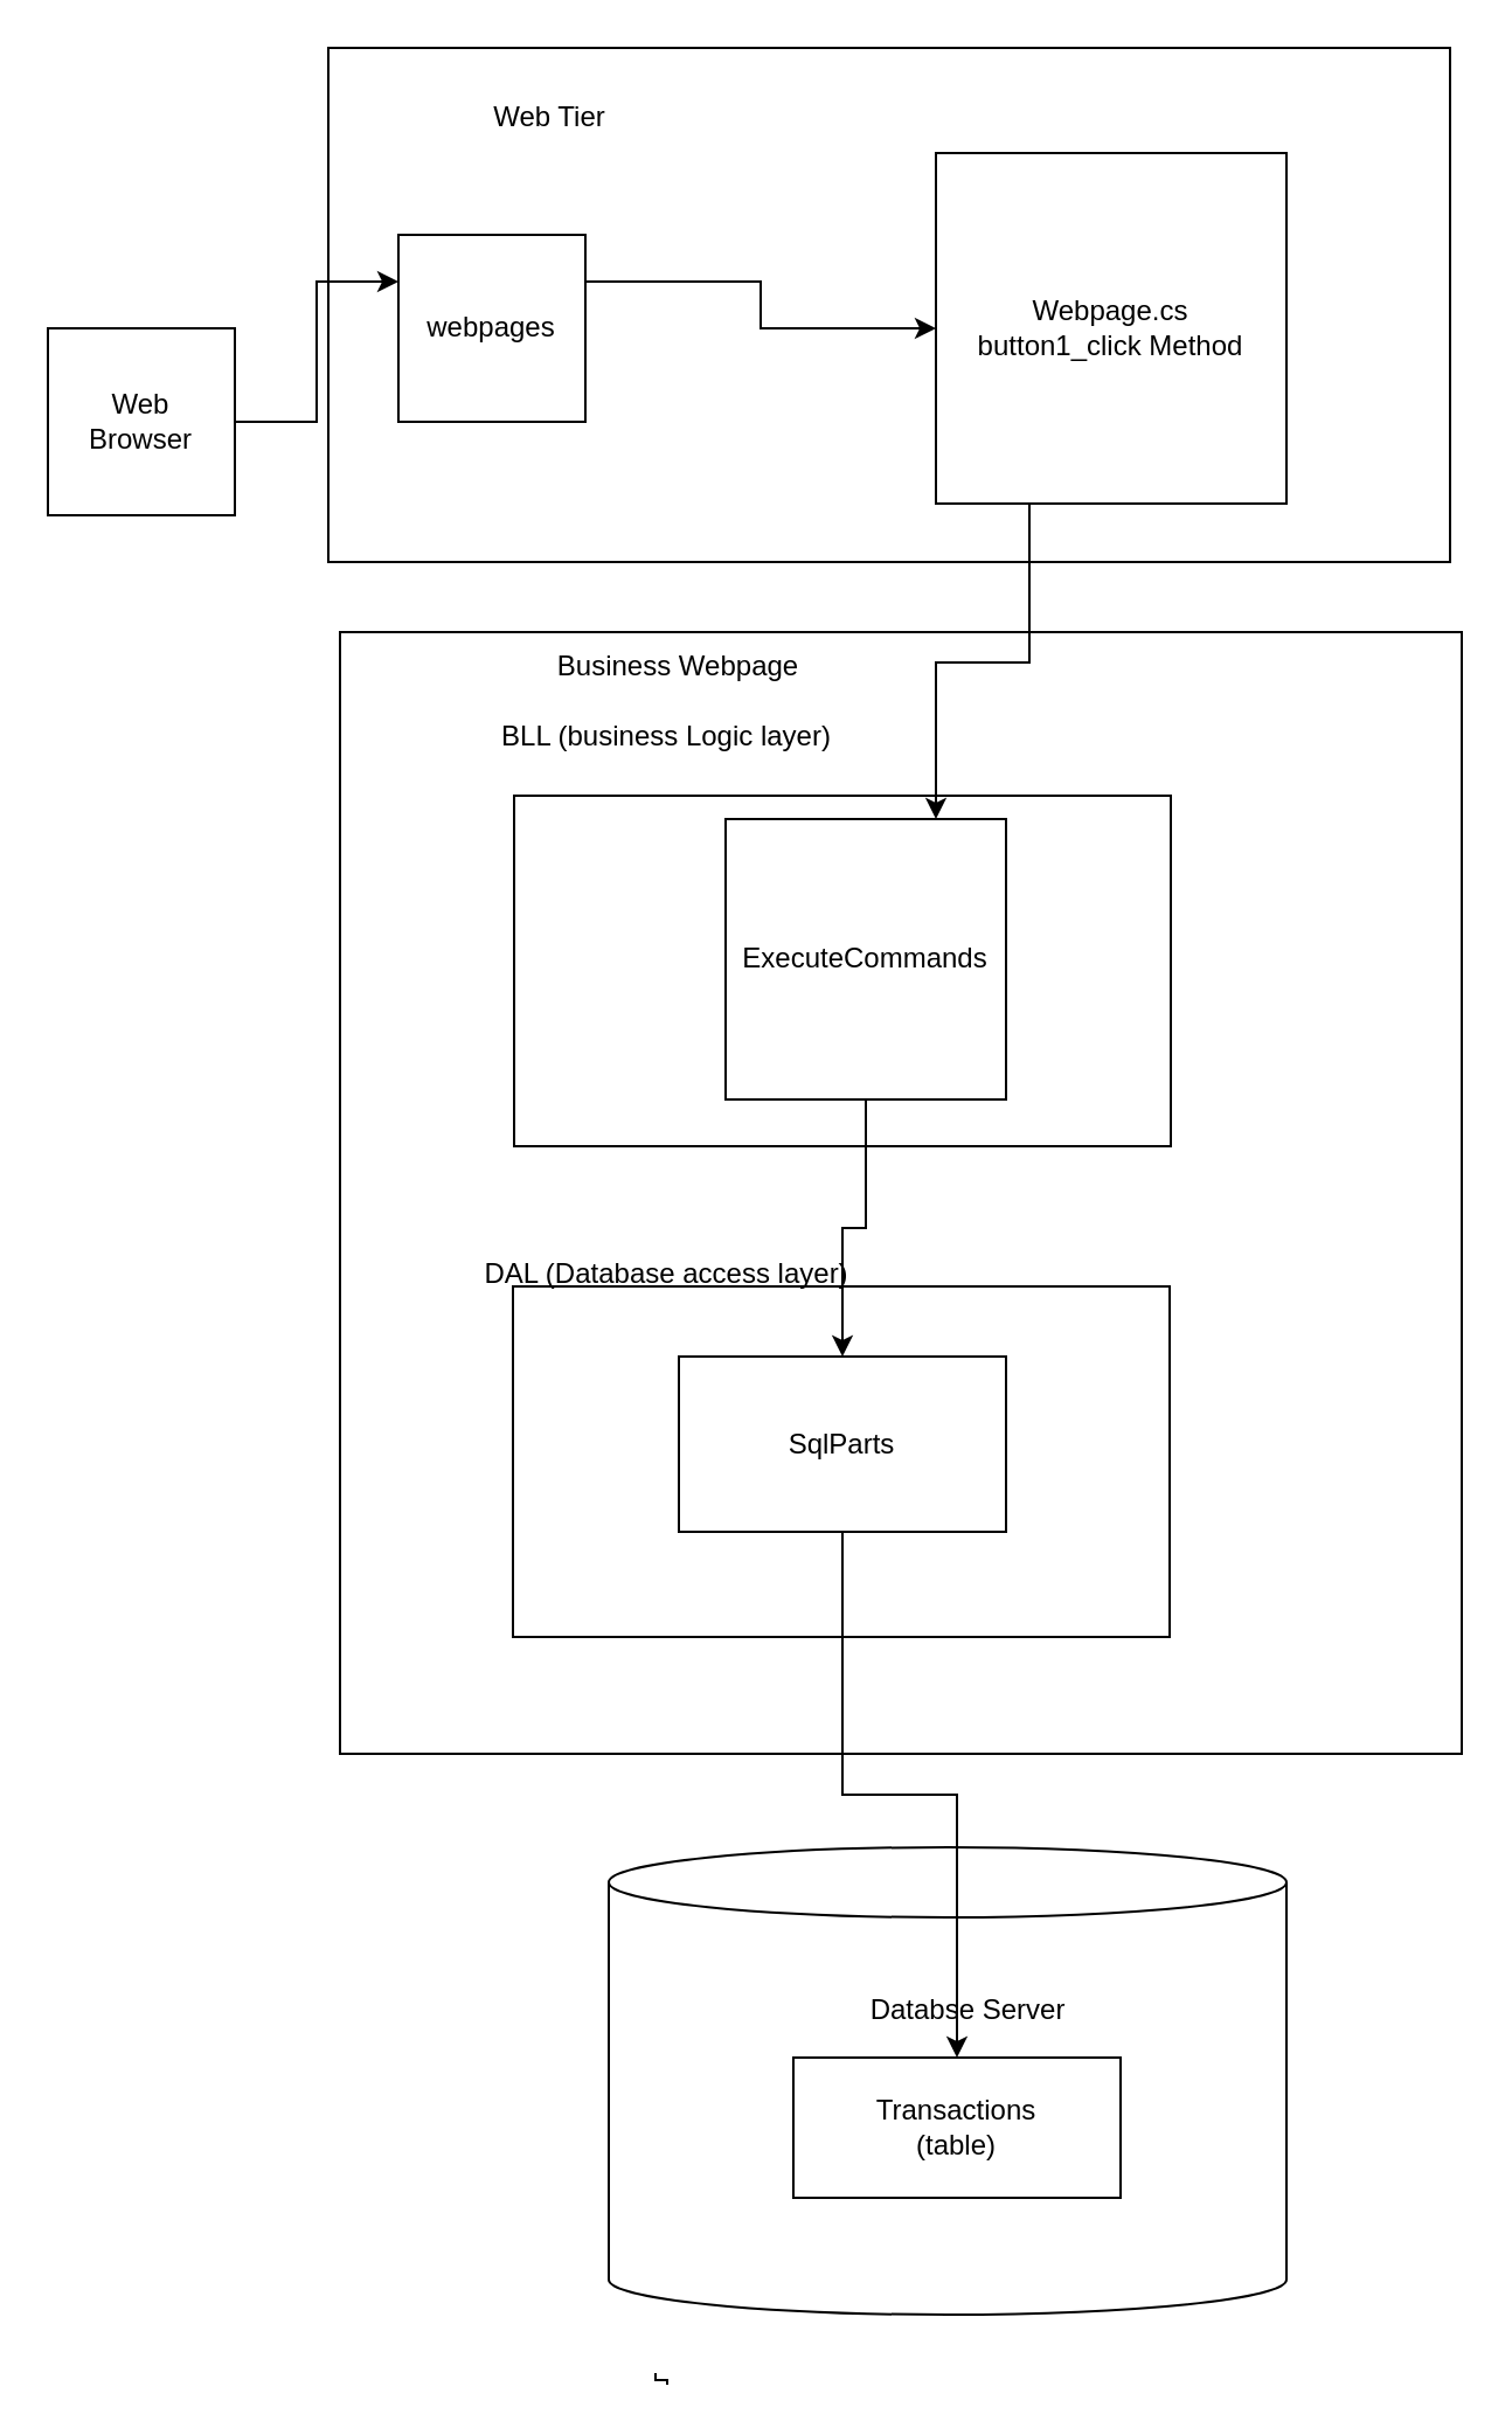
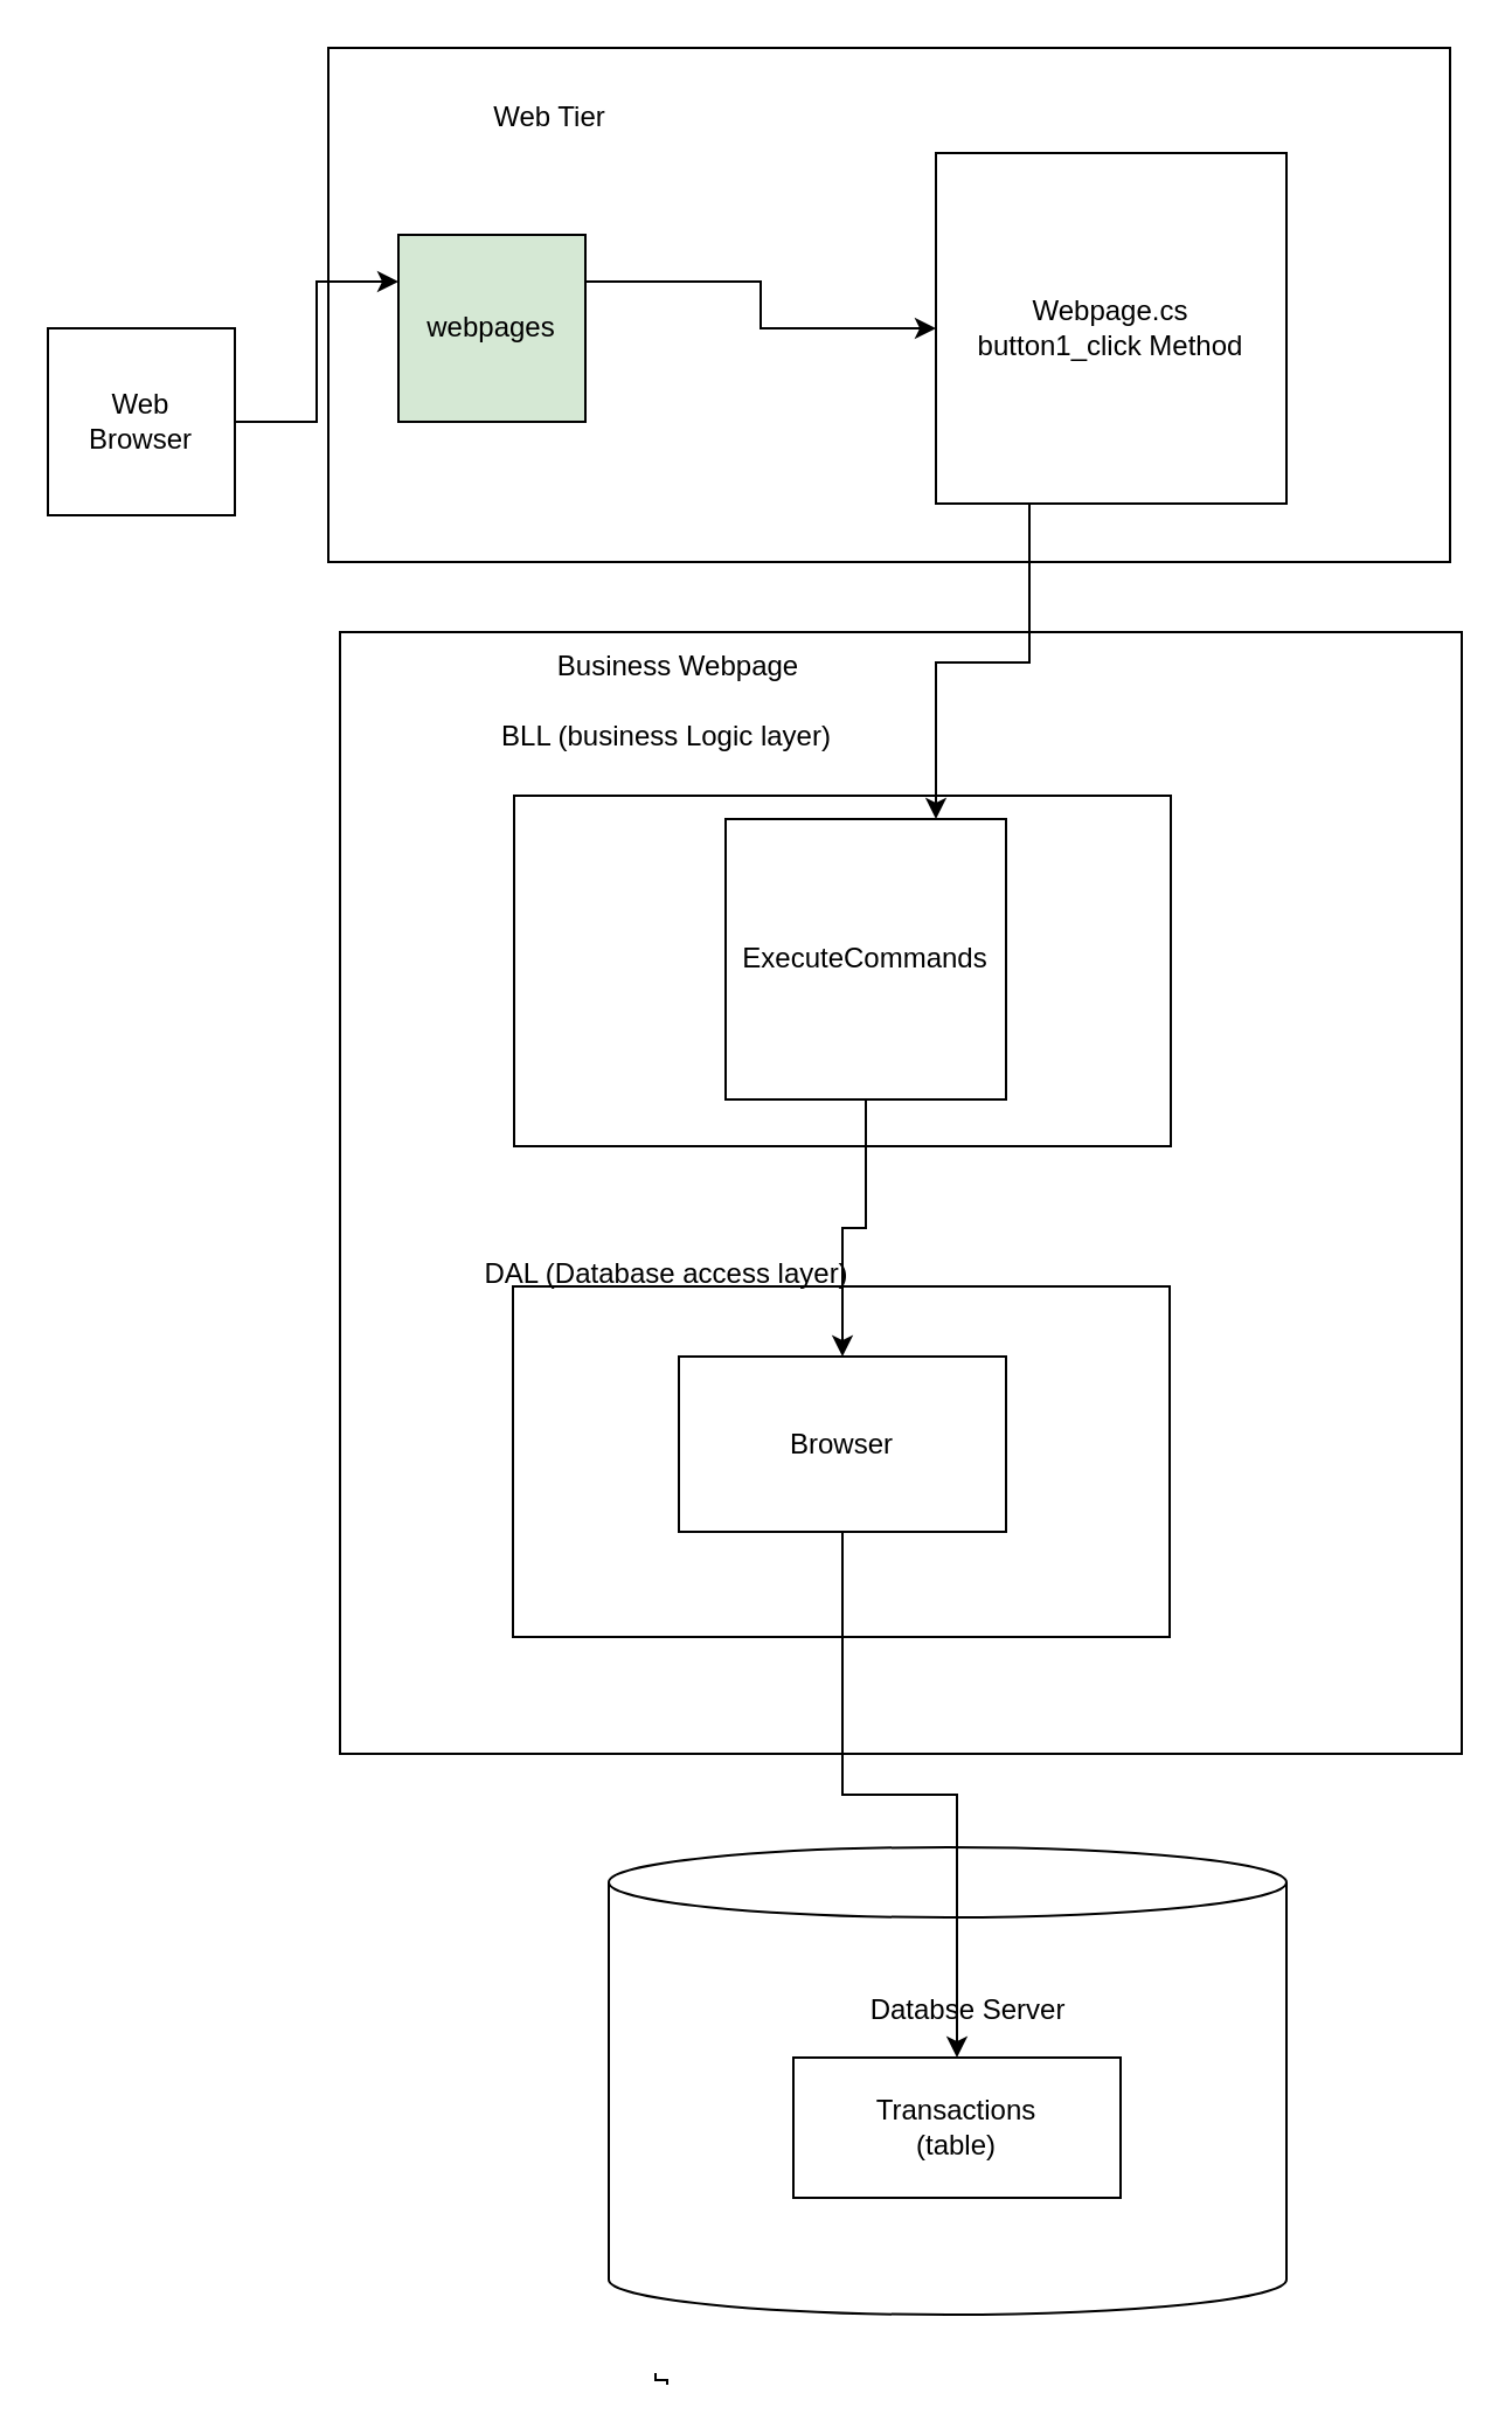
- <mxCell id="11" value="webpages" style="whiteSpace=wrap;html=1;aspect=fixed;" parent="1" vertex="1"><mxGeometry x="170" y="100" width="80" height="80" as="geometry" /></mxCell>
+ <mxCell id="11" value="webpages" style="whiteSpace=wrap;html=1;aspect=fixed;fillColor=#d5e8d4;" parent="1" vertex="1"><mxGeometry x="170" y="100" width="80" height="80" as="geometry" /></mxCell>
- <mxCell id="16" value="SqlParts" style="rounded=0;whiteSpace=wrap;html=1;" parent="1" vertex="1"><mxGeometry x="290" y="580" width="140" height="75" as="geometry" /></mxCell>
+ <mxCell id="16" value="Browser" style="rounded=0;whiteSpace=wrap;html=1;" parent="1" vertex="1"><mxGeometry x="290" y="580" width="140" height="75" as="geometry" /></mxCell>
